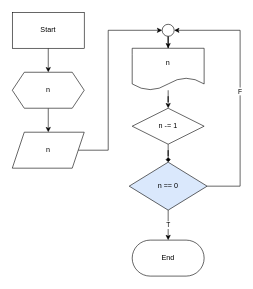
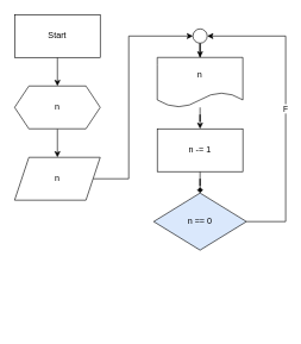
- <mxCell id="14" value="n -= 1" style="rhombus;whiteSpace=wrap;html=1;" vertex="1" parent="1"><mxGeometry x="220" y="180" width="120" height="60" as="geometry" /></mxCell>
+ <mxCell id="14" value="n -= 1" style="rounded=0;whiteSpace=wrap;html=1;" vertex="1" parent="1"><mxGeometry x="220" y="180" width="120" height="60" as="geometry" /></mxCell>
- <mxCell id="15" value="T" style="edgeStyle=orthogonalEdgeStyle;rounded=0;orthogonalLoop=1;jettySize=auto;html=1;" edge="1" parent="1" source="17" target="4"><mxGeometry relative="1" as="geometry" /></mxCell>
- <mxCell id="4" value="End" style="rounded=1;whiteSpace=wrap;html=1;arcSize=50;" vertex="1" parent="1"><mxGeometry x="220" y="400" width="120" height="60" as="geometry" /></mxCell>
